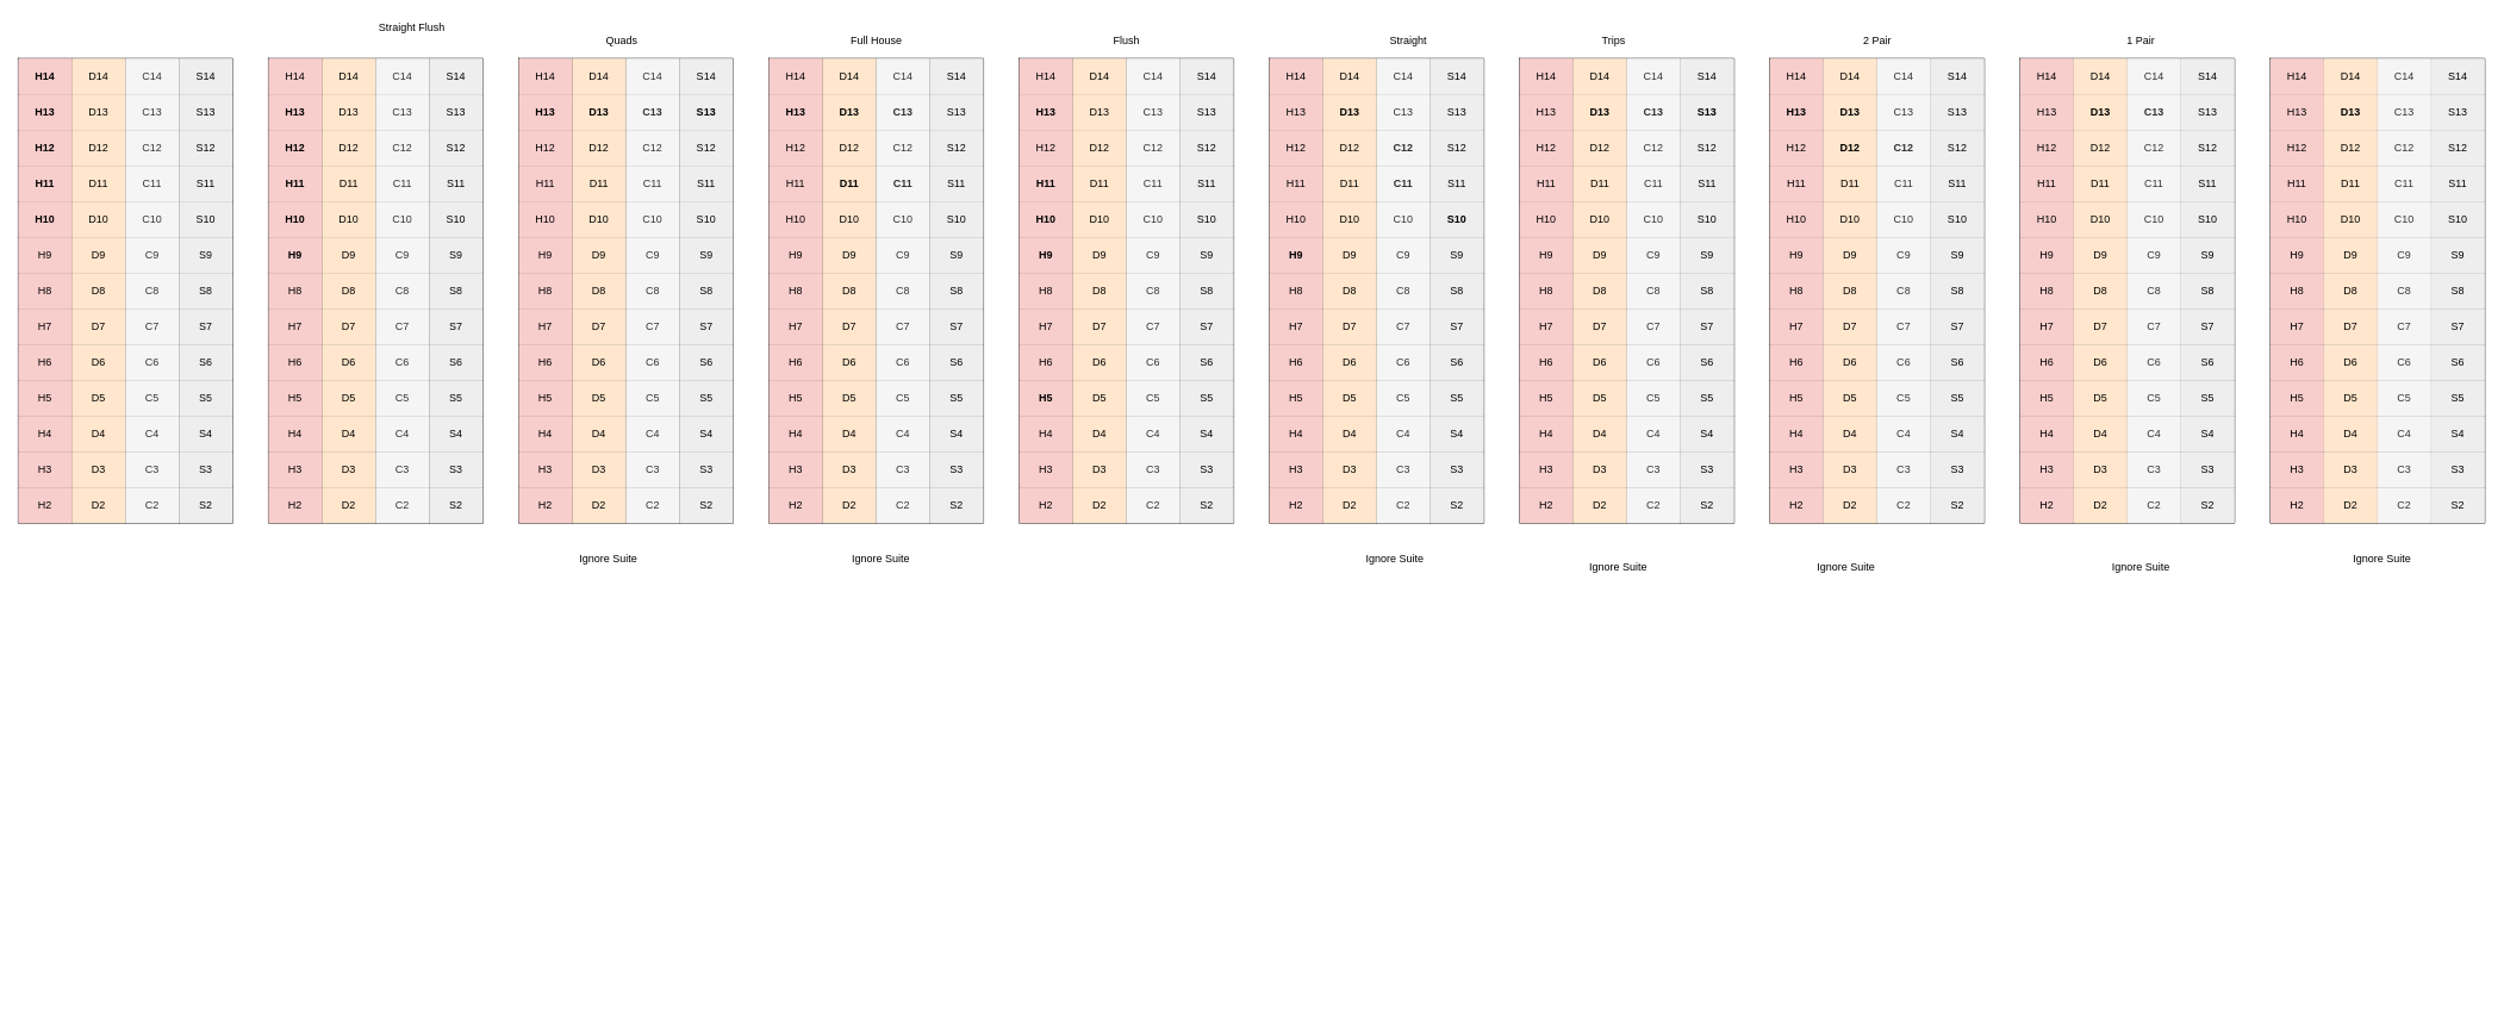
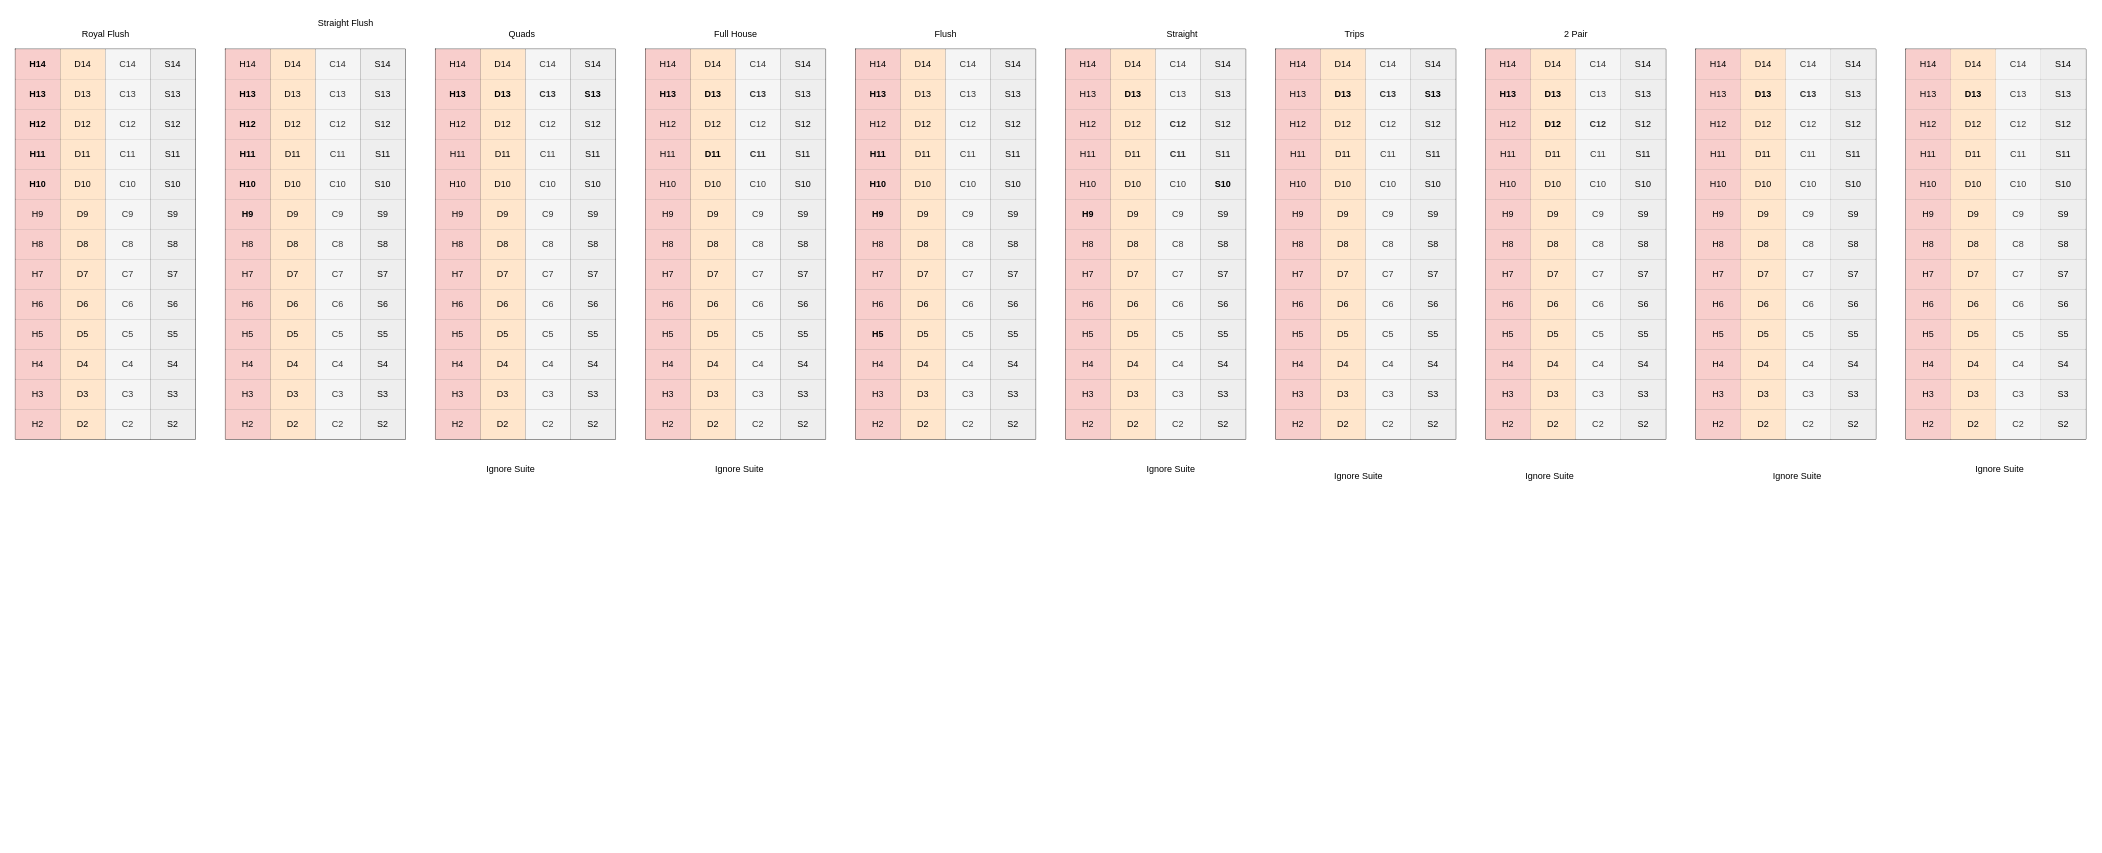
+ <mxCell id="68" value="Royal Flush" style="text;html=1;align=center;verticalAlign=middle;resizable=0;points=[];autosize=1;strokeColor=none;" vertex="1" parent="1"><mxGeometry x="100" y="35" width="80" height="20" as="geometry" /></mxCell>
- <mxCell id="538" value="1 Pair" style="text;html=1;align=center;verticalAlign=middle;resizable=0;points=[];autosize=1;strokeColor=none;" vertex="1" parent="1"><mxGeometry x="2370" y="35" width="50" height="20" as="geometry" /></mxCell>
